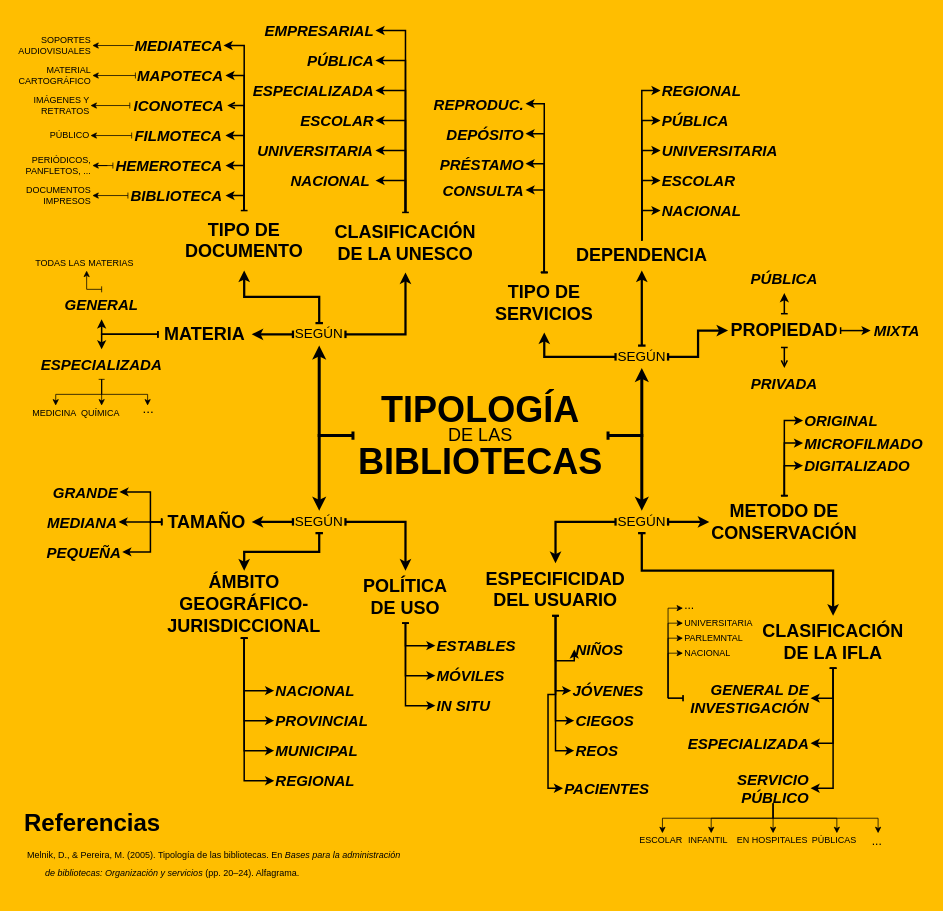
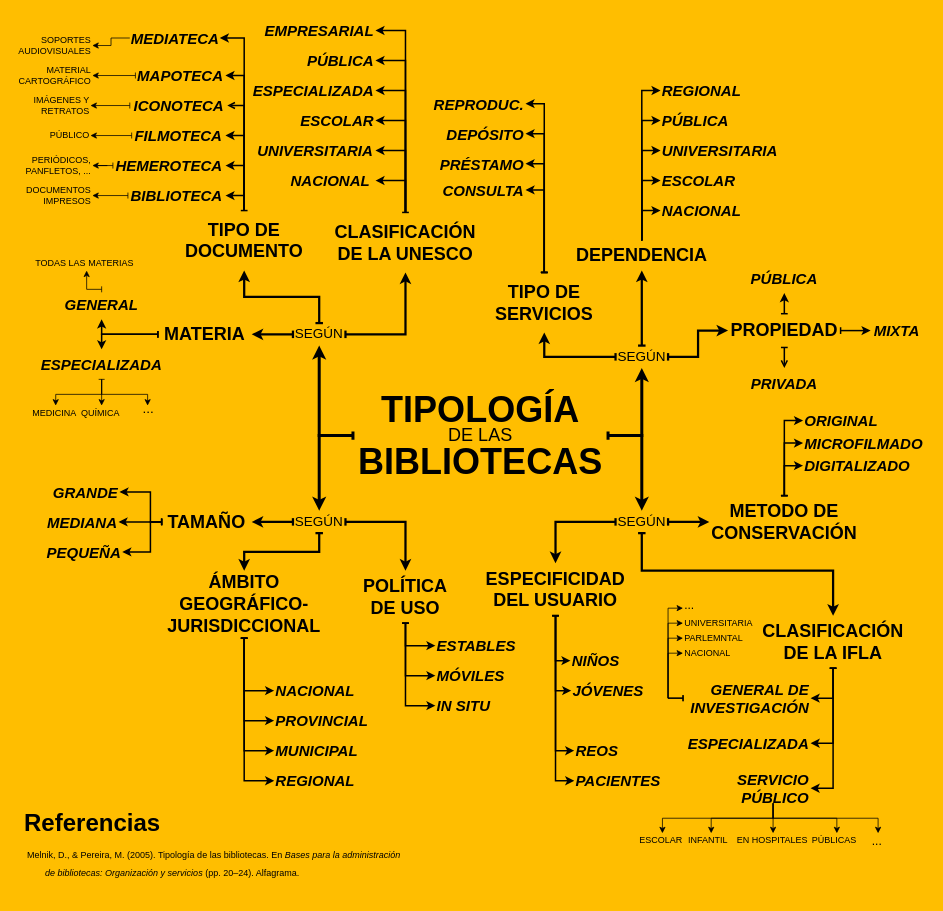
- <mxCell id="53" value="&lt;i&gt;&lt;font style=&quot;font-size: 20px;&quot;&gt;&lt;b&gt;&lt;font face=&quot;Arial&quot;&gt;MEDIATECA&lt;/font&gt;&lt;/b&gt;&lt;/font&gt;&lt;/i&gt;" style="text;html=1;align=center;verticalAlign=middle;whiteSpace=wrap;rounded=0;" vertex="1" parent="1"><mxGeometry x="177.5" y="40" width="120" height="40" as="geometry" /></mxCell>
+ <mxCell id="53" value="&lt;i&gt;&lt;font style=&quot;font-size: 20px;&quot;&gt;&lt;b&gt;&lt;font face=&quot;Arial&quot;&gt;MEDIATECA&lt;/font&gt;&lt;/b&gt;&lt;/font&gt;&lt;/i&gt;" style="text;html=1;align=center;verticalAlign=middle;whiteSpace=wrap;rounded=0;" vertex="1" parent="1"><mxGeometry x="172.5" y="30" width="120" height="40" as="geometry" /></mxCell>
- <mxCell id="156" value="&lt;div align=&quot;left&quot;&gt;&lt;i&gt;&lt;font style=&quot;font-size: 20px;&quot;&gt;&lt;b&gt;&lt;font face=&quot;Arial&quot;&gt;NIÑOS&lt;/font&gt;&lt;/b&gt;&lt;/font&gt;&lt;/i&gt;&lt;/div&gt;" style="text;html=1;align=left;verticalAlign=middle;whiteSpace=wrap;rounded=0;" vertex="1" parent="1"><mxGeometry x="765" y="845" width="110" height="40" as="geometry" /></mxCell>
+ <mxCell id="156" value="&lt;div align=&quot;left&quot;&gt;&lt;i&gt;&lt;font style=&quot;font-size: 20px;&quot;&gt;&lt;b&gt;&lt;font face=&quot;Arial&quot;&gt;NIÑOS&lt;/font&gt;&lt;/b&gt;&lt;/font&gt;&lt;/i&gt;&lt;/div&gt;" style="text;html=1;align=left;verticalAlign=middle;whiteSpace=wrap;rounded=0;" vertex="1" parent="1"><mxGeometry x="760" y="860" width="110" height="40" as="geometry" /></mxCell>
- <mxCell id="99" style="edgeStyle=orthogonalEdgeStyle;rounded=0;orthogonalLoop=1;jettySize=auto;html=1;exitX=0.5;exitY=1;exitDx=0;exitDy=0;entryX=0;entryY=0.5;entryDx=0;entryDy=0;startArrow=baseDash;startFill=0;strokeWidth=2;" edge="1" parent="1" source="102" target="158"><mxGeometry relative="1" as="geometry" /></mxCell>
- <mxCell id="158" value="&lt;div align=&quot;left&quot;&gt;&lt;i&gt;&lt;font style=&quot;font-size: 20px;&quot;&gt;&lt;b&gt;&lt;font face=&quot;Arial&quot;&gt;CIEGOS&lt;/font&gt;&lt;/b&gt;&lt;/font&gt;&lt;/i&gt;&lt;/div&gt;" style="text;html=1;align=left;verticalAlign=middle;whiteSpace=wrap;rounded=0;" vertex="1" parent="1"><mxGeometry x="765" y="940" width="110" height="40" as="geometry" /></mxCell>
- <mxCell id="160" value="&lt;div align=&quot;left&quot;&gt;&lt;i&gt;&lt;font style=&quot;font-size: 20px;&quot;&gt;&lt;b&gt;&lt;font face=&quot;Arial&quot;&gt;PACIENTES&lt;/font&gt;&lt;/b&gt;&lt;/font&gt;&lt;/i&gt;&lt;/div&gt;" style="text;html=1;align=left;verticalAlign=middle;whiteSpace=wrap;rounded=0;" vertex="1" parent="1"><mxGeometry x="750" y="1030" width="110" height="40" as="geometry" /></mxCell>
+ <mxCell id="160" value="&lt;div align=&quot;left&quot;&gt;&lt;i&gt;&lt;font style=&quot;font-size: 20px;&quot;&gt;&lt;b&gt;&lt;font face=&quot;Arial&quot;&gt;PACIENTES&lt;/font&gt;&lt;/b&gt;&lt;/font&gt;&lt;/i&gt;&lt;/div&gt;" style="text;html=1;align=left;verticalAlign=middle;whiteSpace=wrap;rounded=0;" vertex="1" parent="1"><mxGeometry x="765" y="1020" width="110" height="40" as="geometry" /></mxCell>
